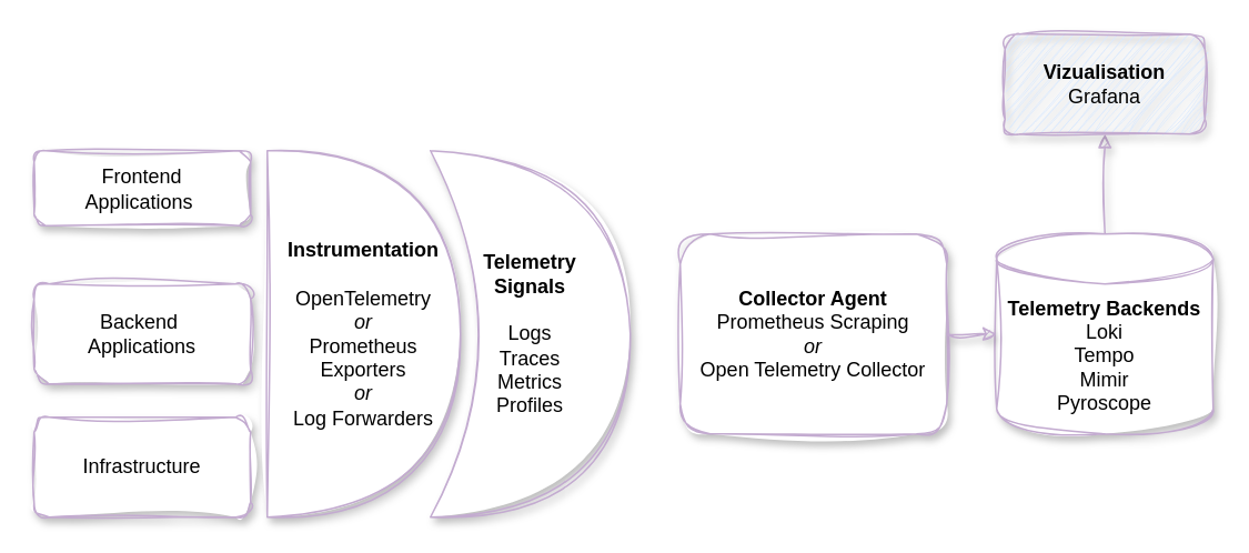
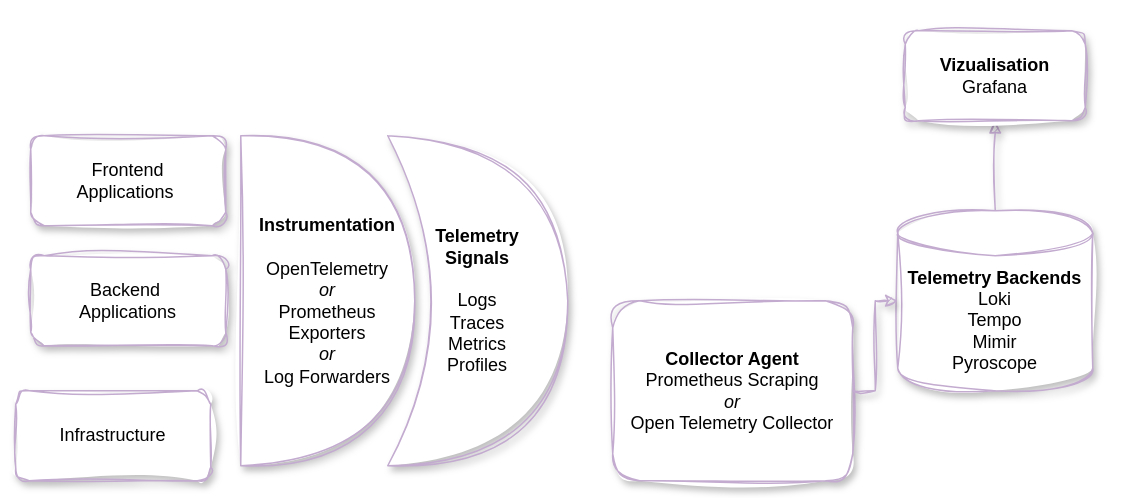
- <mxCell id="9" value="&lt;b&gt;Vizualisation&lt;/b&gt;&lt;div&gt;Grafana&lt;/div&gt;" style="rounded=1;whiteSpace=wrap;html=1;shadow=1;glass=0;sketch=1;jiggle=2;curveFitting=1;align=center;verticalAlign=middle;fontFamily=Helvetica;fontSize=12;strokeColor=#C3ABD0;fillColor=#dae8fc;" vertex="1" parent="1"><mxGeometry x="603" y="20" width="120" height="60" as="geometry" /></mxCell>
+ <mxCell id="9" value="&lt;b&gt;Vizualisation&lt;/b&gt;&lt;div&gt;Grafana&lt;/div&gt;" style="rounded=1;whiteSpace=wrap;html=1;shadow=1;glass=0;sketch=1;jiggle=2;curveFitting=1;align=center;verticalAlign=middle;fontFamily=Helvetica;fontSize=12;strokeColor=#C3ABD0;" vertex="1" parent="1"><mxGeometry x="603" y="20" width="120" height="60" as="geometry" /></mxCell>
- <mxCell id="4" value="Frontend&lt;div&gt;Applications&amp;nbsp;&lt;/div&gt;" style="rounded=1;whiteSpace=wrap;html=1;sketch=1;curveFitting=1;jiggle=2;glass=0;shadow=1;strokeColor=#C3ABD0;" vertex="1" parent="1"><mxGeometry x="20" y="90" width="130" height="45" as="geometry" /></mxCell>
+ <mxCell id="4" value="Frontend&lt;div&gt;Applications&amp;nbsp;&lt;/div&gt;" style="rounded=1;whiteSpace=wrap;html=1;sketch=1;curveFitting=1;jiggle=2;glass=0;shadow=1;strokeColor=#C3ABD0;" vertex="1" parent="1"><mxGeometry x="20" y="90" width="130" height="60" as="geometry" /></mxCell>
- <mxCell id="6" value="&lt;b&gt;Collector Agent&lt;/b&gt;&lt;div&gt;Prometheus Scraping&lt;/div&gt;&lt;div&gt;&lt;i&gt;or&lt;/i&gt;&lt;/div&gt;&lt;div&gt;Open Telemetry Collector&lt;/div&gt;" style="rounded=1;whiteSpace=wrap;html=1;shadow=1;glass=0;sketch=1;jiggle=2;curveFitting=1;align=center;verticalAlign=middle;fontFamily=Helvetica;fontSize=12;strokeColor=#C3ABD0;" vertex="1" parent="1"><mxGeometry x="408" y="140" width="160" height="120" as="geometry" /></mxCell>
+ <mxCell id="6" value="&lt;b&gt;Collector Agent&lt;/b&gt;&lt;div&gt;Prometheus Scraping&lt;/div&gt;&lt;div&gt;&lt;i&gt;or&lt;/i&gt;&lt;/div&gt;&lt;div&gt;Open Telemetry Collector&lt;/div&gt;" style="rounded=1;whiteSpace=wrap;html=1;shadow=1;glass=0;sketch=1;jiggle=2;curveFitting=1;align=center;verticalAlign=middle;fontFamily=Helvetica;fontSize=12;strokeColor=#C3ABD0;" vertex="1" parent="1"><mxGeometry x="408" y="200" width="160" height="120" as="geometry" /></mxCell>
- <mxCell id="3" value="Infrastructure" style="rounded=1;whiteSpace=wrap;html=1;sketch=1;curveFitting=1;jiggle=2;glass=0;shadow=1;align=center;verticalAlign=middle;fontFamily=Helvetica;fontSize=12;strokeColor=#C3ABD0;" vertex="1" parent="1"><mxGeometry x="20" y="250" width="130" height="60" as="geometry" /></mxCell>
+ <mxCell id="3" value="Infrastructure" style="rounded=1;whiteSpace=wrap;html=1;sketch=1;curveFitting=1;jiggle=2;glass=0;shadow=1;align=center;verticalAlign=middle;fontFamily=Helvetica;fontSize=12;strokeColor=#C3ABD0;" vertex="1" parent="1"><mxGeometry x="10" y="260" width="130" height="60" as="geometry" /></mxCell>
